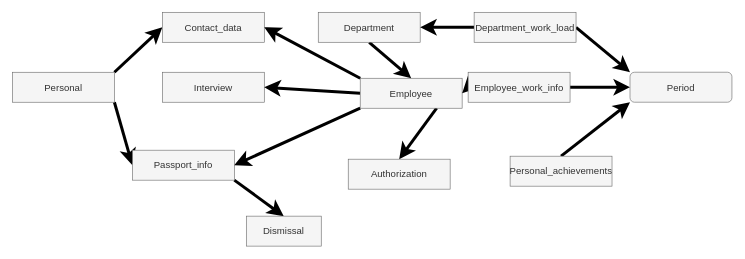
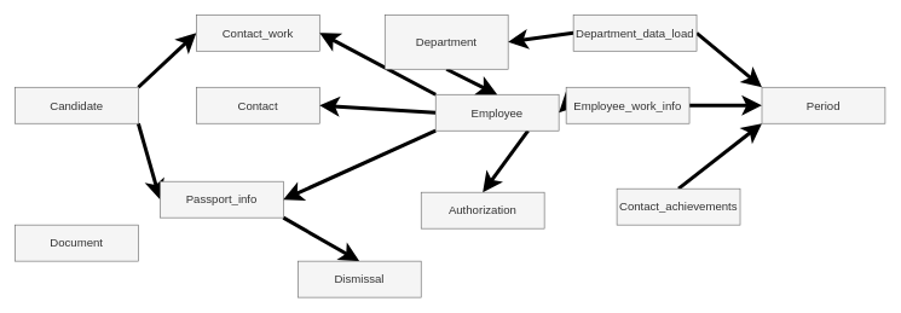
- <mxCell id="8" value="Contact_data" style="rounded=0;whiteSpace=wrap;html=1;fontSize=16;fillColor=#f5f5f5;fontColor=#333333;strokeColor=#666666;" vertex="1" parent="1"><mxGeometry x="270" y="20" width="170" height="50" as="geometry" /></mxCell>
+ <mxCell id="8" value="Contact_work" style="rounded=0;whiteSpace=wrap;html=1;fontSize=16;fillColor=#f5f5f5;fontColor=#333333;strokeColor=#666666;" vertex="1" parent="1"><mxGeometry x="270" y="20" width="170" height="50" as="geometry" /></mxCell>
- <mxCell id="16" value="Department" style="rounded=0;whiteSpace=wrap;html=1;fontSize=16;fillColor=#f5f5f5;fontColor=#333333;strokeColor=#666666;" vertex="1" parent="1"><mxGeometry x="530" y="20" width="170" height="50" as="geometry" /></mxCell>
+ <mxCell id="16" value="Department" style="rounded=0;whiteSpace=wrap;html=1;fontSize=16;fillColor=#f5f5f5;fontColor=#333333;strokeColor=#666666;" vertex="1" parent="1"><mxGeometry x="530" y="20" width="170" height="75" as="geometry" /></mxCell>
- <mxCell id="21" value="Department_work_load" style="rounded=0;whiteSpace=wrap;html=1;fontSize=16;fillColor=#f5f5f5;fontColor=#333333;strokeColor=#666666;" vertex="1" parent="1"><mxGeometry x="790" y="20" width="170" height="50" as="geometry" /></mxCell>
+ <mxCell id="21" value="Department_data_load" style="rounded=0;whiteSpace=wrap;html=1;fontSize=16;fillColor=#f5f5f5;fontColor=#333333;strokeColor=#666666;" vertex="1" parent="1"><mxGeometry x="790" y="20" width="170" height="50" as="geometry" /></mxCell>
- <mxCell id="5" value="Personal" style="rounded=0;whiteSpace=wrap;html=1;fontSize=16;fillColor=#f5f5f5;fontColor=#333333;strokeColor=#666666;" vertex="1" parent="1"><mxGeometry x="20" y="120" width="170" height="50" as="geometry" /></mxCell>
+ <mxCell id="5" value="Candidate" style="rounded=0;whiteSpace=wrap;html=1;fontSize=16;fillColor=#f5f5f5;fontColor=#333333;strokeColor=#666666;" vertex="1" parent="1"><mxGeometry x="20" y="120" width="170" height="50" as="geometry" /></mxCell>
- <mxCell id="9" value="Interview" style="rounded=0;whiteSpace=wrap;html=1;fontSize=16;fillColor=#f5f5f5;fontColor=#333333;strokeColor=#666666;" vertex="1" parent="1"><mxGeometry x="270" y="120" width="170" height="50" as="geometry" /></mxCell>
+ <mxCell id="9" value="Contact" style="rounded=0;whiteSpace=wrap;html=1;fontSize=16;fillColor=#f5f5f5;fontColor=#333333;strokeColor=#666666;" vertex="1" parent="1"><mxGeometry x="270" y="120" width="170" height="50" as="geometry" /></mxCell>
- <mxCell id="25" value="Period" style="whiteSpace=wrap;html=1;fontSize=16;fillColor=#f5f5f5;fontColor=#333333;strokeColor=#666666;rounded=1;" vertex="1" parent="1"><mxGeometry x="1050" y="120" width="170" height="50" as="geometry" /></mxCell>
+ <mxCell id="25" value="Period" style="rounded=0;whiteSpace=wrap;html=1;fontSize=16;fillColor=#f5f5f5;fontColor=#333333;strokeColor=#666666;" vertex="1" parent="1"><mxGeometry x="1050" y="120" width="170" height="50" as="geometry" /></mxCell>
- <mxCell id="27" value="Personal_achievements" style="rounded=0;whiteSpace=wrap;html=1;fontSize=16;fillColor=#f5f5f5;fontColor=#333333;strokeColor=#666666;" vertex="1" parent="1"><mxGeometry x="850" y="260" width="170" height="50" as="geometry" /></mxCell>
+ <mxCell id="27" value="Contact_achievements" style="rounded=0;whiteSpace=wrap;html=1;fontSize=16;fillColor=#f5f5f5;fontColor=#333333;strokeColor=#666666;" vertex="1" parent="1"><mxGeometry x="850" y="260" width="170" height="50" as="geometry" /></mxCell>
+ <mxCell id="2" value="Document" style="rounded=0;whiteSpace=wrap;html=1;fontSize=16;fillColor=#f5f5f5;fontColor=#333333;strokeColor=#666666;" vertex="1" parent="1"><mxGeometry x="20" y="310" width="170" height="50" as="geometry" /></mxCell>
- <mxCell id="17" value="Dismissal" style="rounded=0;whiteSpace=wrap;html=1;fontSize=16;fillColor=#f5f5f5;fontColor=#333333;strokeColor=#666666;" vertex="1" parent="1"><mxGeometry x="410" y="360" width="125" height="50" as="geometry" /></mxCell>
+ <mxCell id="17" value="Dismissal" style="rounded=0;whiteSpace=wrap;html=1;fontSize=16;fillColor=#f5f5f5;fontColor=#333333;strokeColor=#666666;" vertex="1" parent="1"><mxGeometry x="410" y="360" width="170" height="50" as="geometry" /></mxCell>
